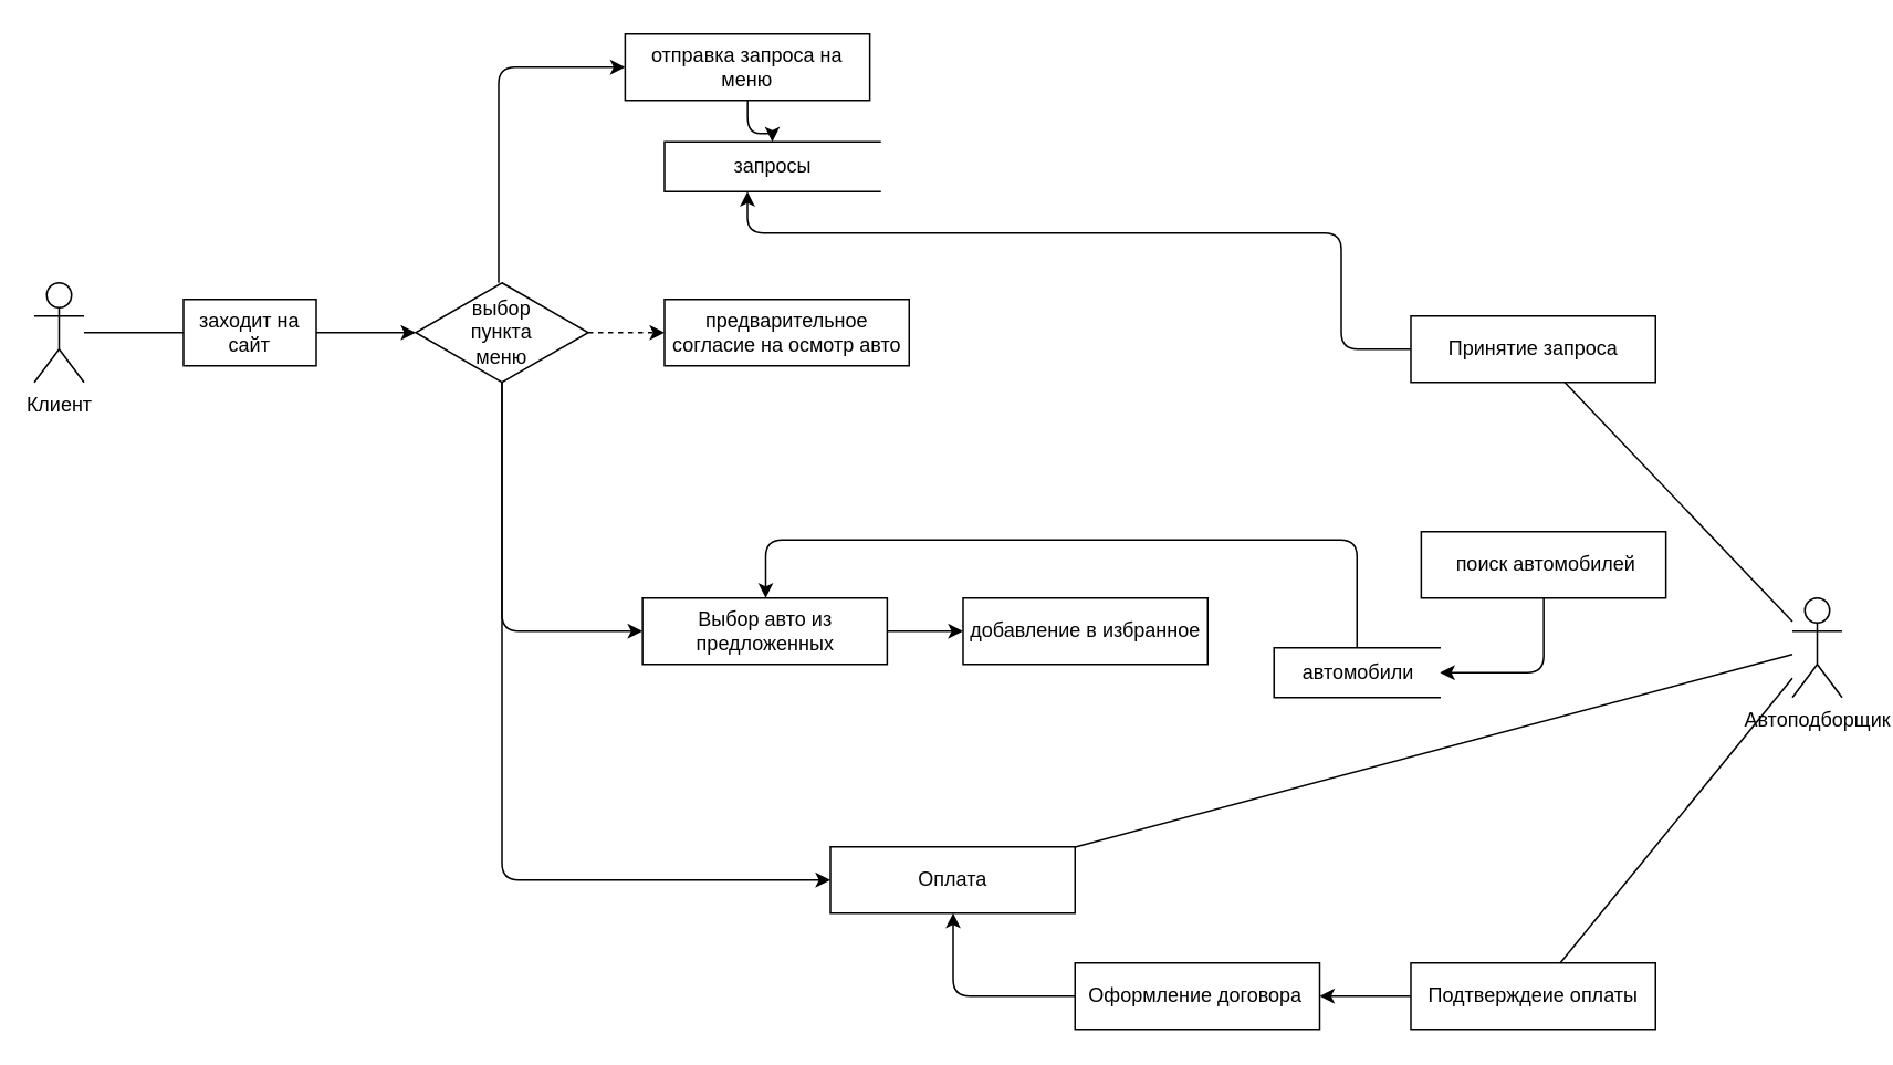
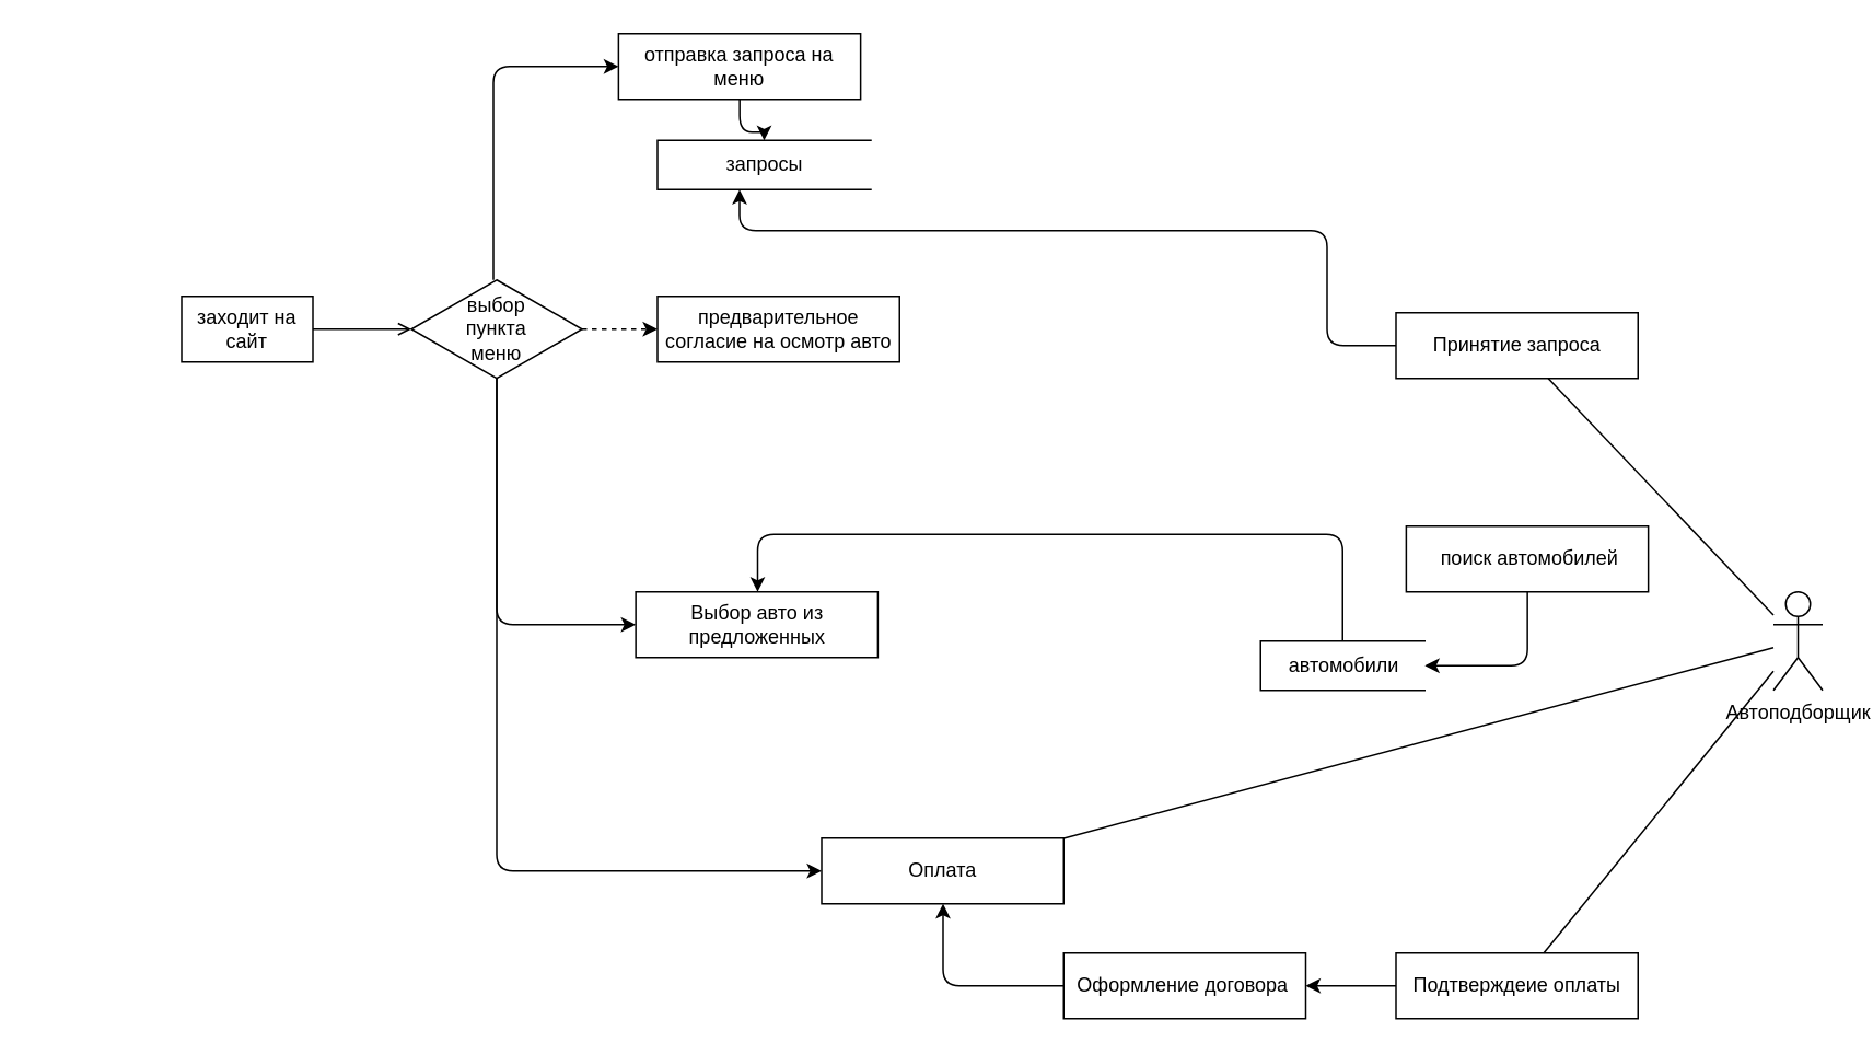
- <mxCell id="2" value="Клиент" style="shape=umlActor;verticalLabelPosition=bottom;verticalAlign=top;html=1;outlineConnect=0;" parent="1" vertex="1"><mxGeometry x="20" y="170" width="30" height="60" as="geometry" /></mxCell>
- <mxCell id="4" value="" style="endArrow=none;html=1;rounded=0;" parent="1" source="2" target="5" edge="1"><mxGeometry width="50" height="50" relative="1" as="geometry"><mxPoint x="50" y="200" as="sourcePoint" /><mxPoint x="110" y="200" as="targetPoint" /></mxGeometry></mxCell>
- <mxCell id="6" value="" style="endArrow=classic;html=1;fontSize=12;endFill=1;edgeStyle=orthogonalEdgeStyle;rounded=0;" parent="1" source="5" target="12" edge="1"><mxGeometry width="50" height="50" relative="1" as="geometry"><mxPoint x="400" y="300" as="sourcePoint" /><mxPoint x="330" y="190" as="targetPoint" /></mxGeometry></mxCell>
+ <mxCell id="6" value="" style="endArrow=open;html=1;fontSize=12;endFill=1;edgeStyle=orthogonalEdgeStyle;rounded=0;" parent="1" source="5" target="12" edge="1"><mxGeometry width="50" height="50" relative="1" as="geometry"><mxPoint x="400" y="300" as="sourcePoint" /><mxPoint x="330" y="190" as="targetPoint" /></mxGeometry></mxCell>
- <mxCell id="15" style="edgeStyle=orthogonalEdgeStyle;rounded=1;orthogonalLoop=1;jettySize=auto;html=1;" parent="1" source="16" target="31" edge="1"><mxGeometry relative="1" as="geometry" /></mxCell>
- <mxCell id="31" value="добавление в избранное" style="rounded=0;whiteSpace=wrap;html=1;hachureGap=4;pointerEvents=0;strokeWidth=1;" parent="1" vertex="1"><mxGeometry x="580" y="360" width="147.5" height="40" as="geometry" /></mxCell>
